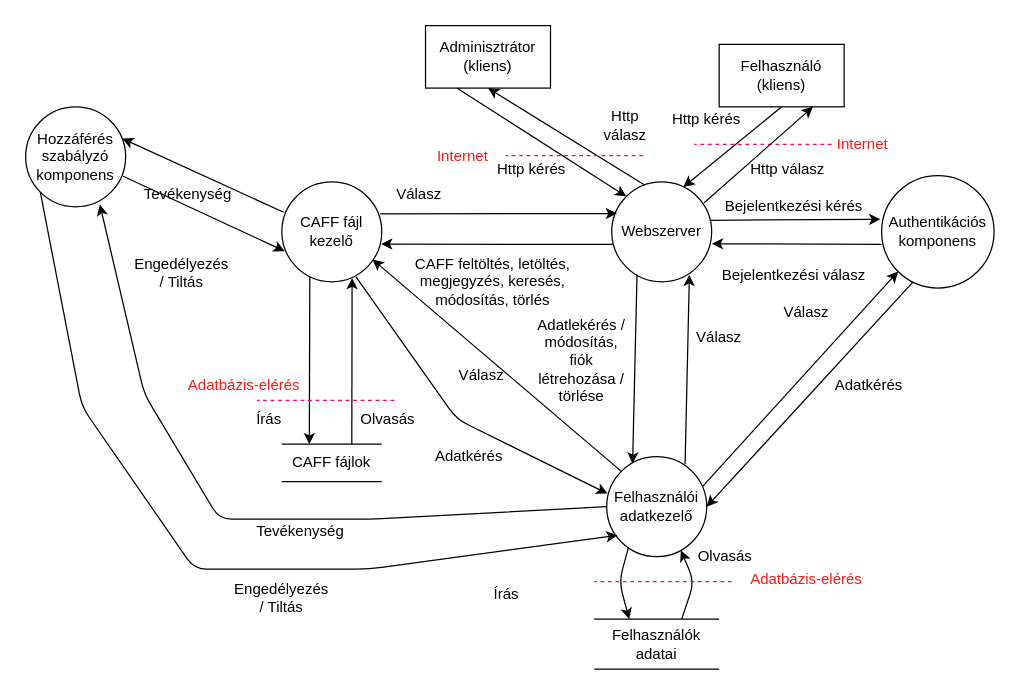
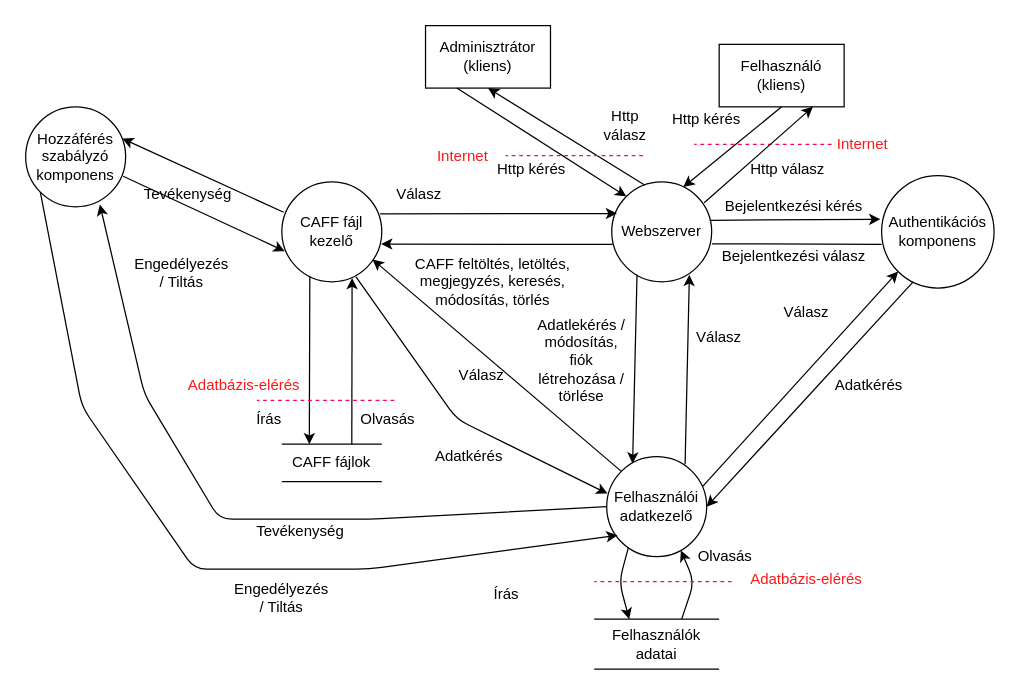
- <mxCell id="8" value="" style="endArrow=classic;html=1;exitX=0;exitY=0.611;exitDx=0;exitDy=0;exitPerimeter=0;entryX=1.002;entryY=0.62;entryDx=0;entryDy=0;entryPerimeter=0;" parent="1" source="6" target="3" edge="1"><mxGeometry width="50" height="50" relative="1" as="geometry"><mxPoint x="577" y="185.8" as="sourcePoint" /><mxPoint x="585" y="215" as="targetPoint" /></mxGeometry></mxCell>
+ <mxCell id="8" value="" style="endArrow=none;html=1;exitX=0;exitY=0.611;exitDx=0;exitDy=0;exitPerimeter=0;entryX=1.002;entryY=0.62;entryDx=0;entryDy=0;entryPerimeter=0;" parent="1" source="6" target="3" edge="1"><mxGeometry width="50" height="50" relative="1" as="geometry"><mxPoint x="577" y="185.8" as="sourcePoint" /><mxPoint x="585" y="215" as="targetPoint" /></mxGeometry></mxCell>
- <mxCell id="10" value="Bejelentkezési válasz" style="text;html=1;strokeColor=none;fillColor=none;align=center;verticalAlign=middle;whiteSpace=wrap;rounded=0;" parent="1" vertex="1"><mxGeometry x="575" y="210" width="120" height="20" as="geometry" /></mxCell>
+ <mxCell id="10" value="Bejelentkezési válasz" style="text;html=1;strokeColor=none;fillColor=none;align=center;verticalAlign=middle;whiteSpace=wrap;rounded=0;" parent="1" vertex="1"><mxGeometry x="575" y="195" width="120" height="20" as="geometry" /></mxCell>
